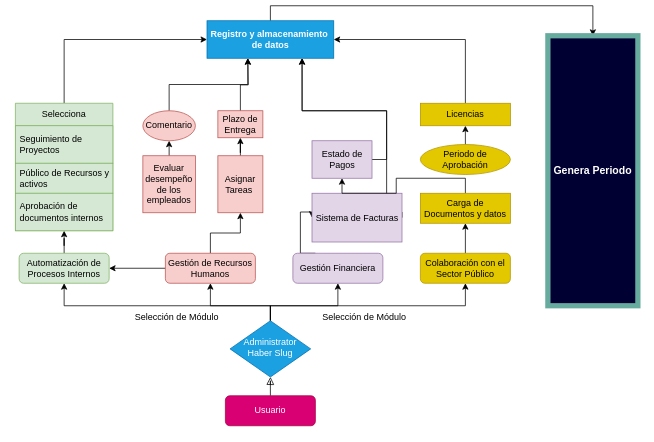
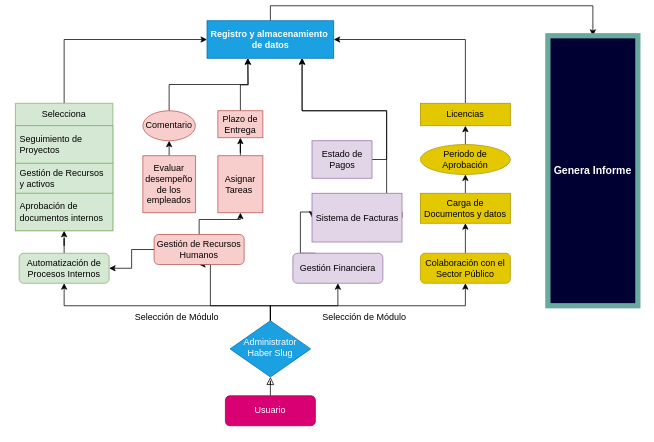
- <mxCell id="45" value="Genera Periodo" style="rounded=0;whiteSpace=wrap;html=1;fillColor=#000033;fontColor=#ffffff;strokeColor=#67AB9F;strokeWidth=7;fontStyle=1;fontSize=14;" vertex="1" parent="1"><mxGeometry x="730" y="40" width="120" height="360" as="geometry" /></mxCell>
+ <mxCell id="45" value="Genera Informe" style="rounded=0;whiteSpace=wrap;html=1;fillColor=#000033;fontColor=#ffffff;strokeColor=#67AB9F;strokeWidth=7;fontStyle=1;fontSize=14;" vertex="1" parent="1"><mxGeometry x="730" y="40" width="120" height="360" as="geometry" /></mxCell>
- <mxCell id="31" value="Público de Recursos y activos" style="text;strokeColor=#82b366;fillColor=#d5e8d4;align=left;verticalAlign=middle;spacingLeft=4;spacingRight=4;overflow=hidden;points=[[0,0.5],[1,0.5]];portConstraint=eastwest;rotatable=0;whiteSpace=wrap;html=1;" vertex="1" parent="29"><mxGeometry y="80" width="130" height="40" as="geometry" /></mxCell>
+ <mxCell id="31" value="Gestión de Recursos y activos" style="text;strokeColor=#82b366;fillColor=#d5e8d4;align=left;verticalAlign=middle;spacingLeft=4;spacingRight=4;overflow=hidden;points=[[0,0.5],[1,0.5]];portConstraint=eastwest;rotatable=0;whiteSpace=wrap;html=1;" vertex="1" parent="29"><mxGeometry y="80" width="130" height="40" as="geometry" /></mxCell>
- <mxCell id="39" style="edgeStyle=orthogonalEdgeStyle;rounded=0;orthogonalLoop=1;jettySize=auto;html=1;exitX=0.5;exitY=0;exitDx=0;exitDy=0;" edge="1" parent="1" source="40" target="38"><mxGeometry relative="1" as="geometry" /></mxCell>
+ <mxCell id="39" style="edgeStyle=orthogonalEdgeStyle;rounded=0;orthogonalLoop=1;jettySize=auto;html=1;exitX=0.5;exitY=0;exitDx=0;exitDy=0;entryX=0.5;entryY=1;entryDx=0;entryDy=0;" edge="1" parent="1" source="40" target="42"><mxGeometry relative="1" as="geometry" /></mxCell>
- <mxCell id="13" value="Gestión de Recursos Humanos" style="rounded=1;whiteSpace=wrap;html=1;fontSize=12;glass=0;strokeWidth=1;shadow=0;fillColor=#f8cecc;strokeColor=#b85450;" vertex="1" parent="1"><mxGeometry x="220" y="330" width="120" height="40" as="geometry" /></mxCell>
+ <mxCell id="13" value="Gestión de Recursos Humanos" style="rounded=1;whiteSpace=wrap;html=1;fontSize=12;glass=0;strokeWidth=1;shadow=0;fillColor=#f8cecc;strokeColor=#b85450;" vertex="1" parent="1"><mxGeometry x="205" y="305" width="120" height="40" as="geometry" /></mxCell>
